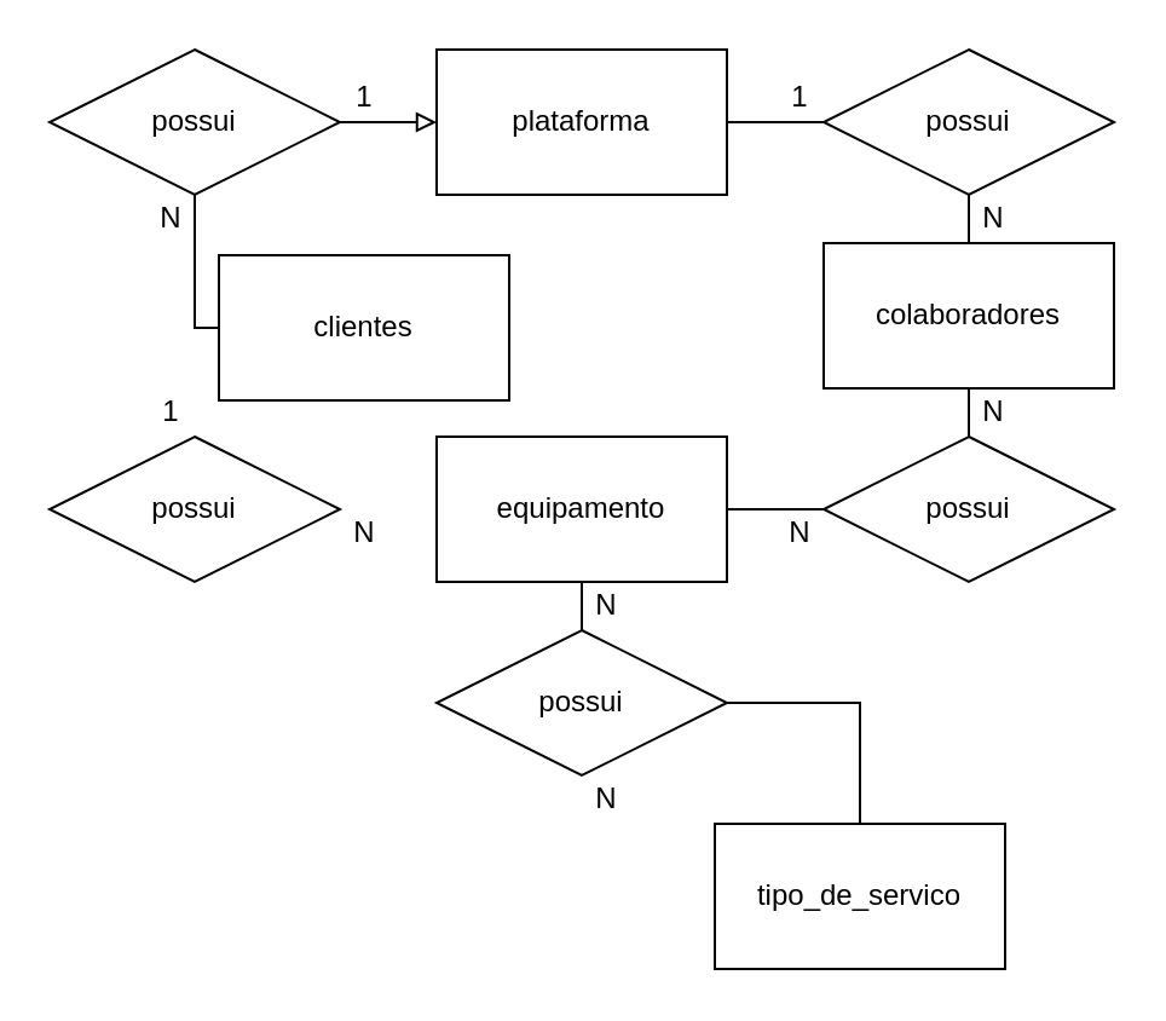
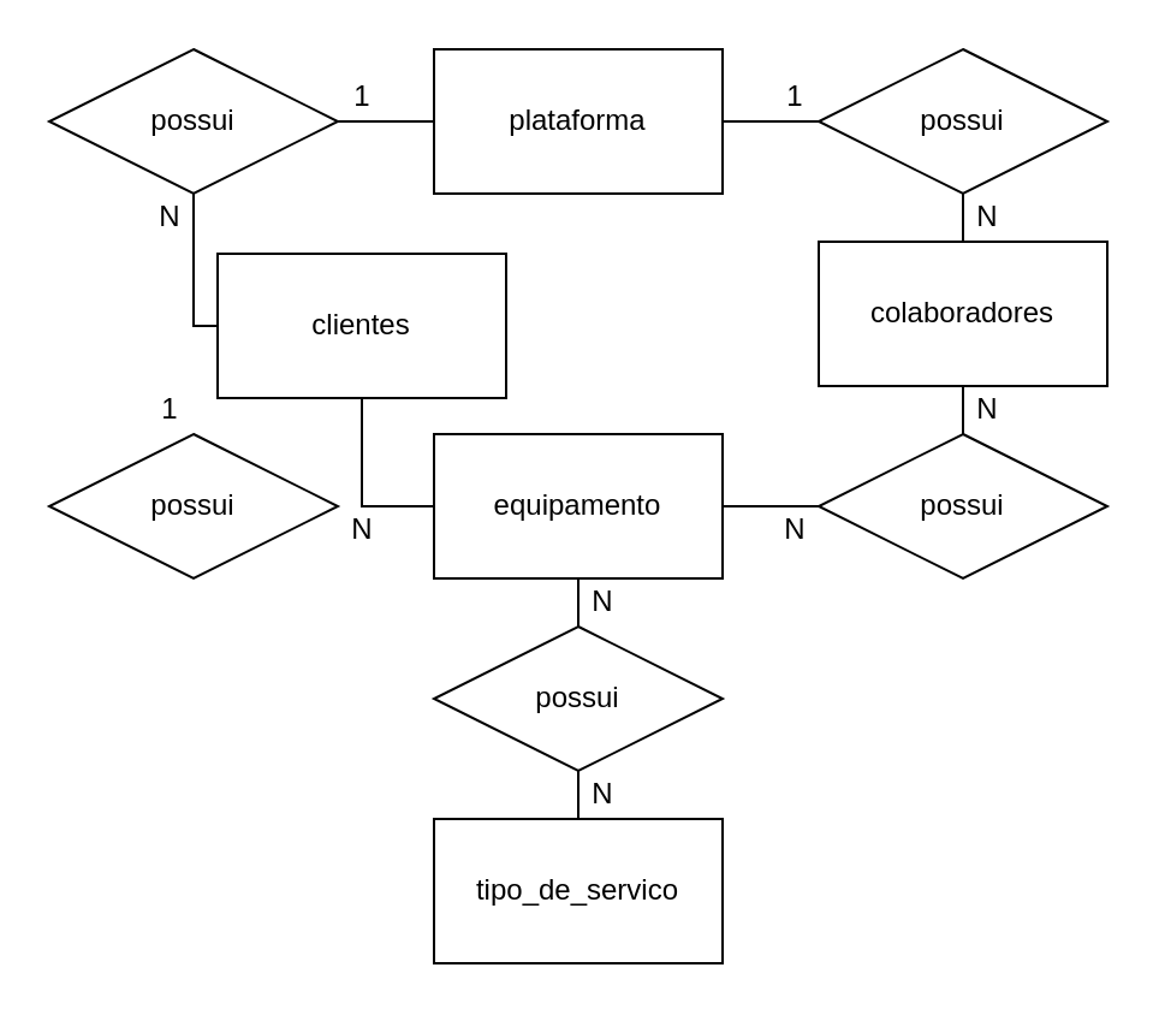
- <mxCell id="3" style="edgeStyle=orthogonalEdgeStyle;rounded=0;orthogonalLoop=1;jettySize=auto;html=1;entryX=0;entryY=0.5;entryDx=0;entryDy=0;endArrow=block;endFill=0;" edge="1" parent="1" source="5" target="2"><mxGeometry relative="1" as="geometry"><Array as="points"><mxPoint x="80" y="50" /></Array></mxGeometry></mxCell>
+ <mxCell id="3" style="edgeStyle=orthogonalEdgeStyle;rounded=0;orthogonalLoop=1;jettySize=auto;html=1;entryX=0;entryY=0.5;entryDx=0;entryDy=0;endArrow=none;endFill=0;" edge="1" parent="1" source="5" target="2"><mxGeometry relative="1" as="geometry"><Array as="points"><mxPoint x="80" y="50" /></Array></mxGeometry></mxCell>
+ <mxCell id="4" style="edgeStyle=orthogonalEdgeStyle;rounded=0;orthogonalLoop=1;jettySize=auto;html=1;exitX=0.5;exitY=1;exitDx=0;exitDy=0;entryX=0;entryY=0.5;entryDx=0;entryDy=0;endArrow=none;endFill=0;" edge="1" parent="1" source="5" target="12"><mxGeometry relative="1" as="geometry" /></mxCell>
- <mxCell id="15" value="tipo_de_servico" style="rounded=0;whiteSpace=wrap;html=1;" vertex="1" parent="1"><mxGeometry x="295" y="340" width="120" height="60" as="geometry" /></mxCell>
+ <mxCell id="15" value="tipo_de_servico" style="rounded=0;whiteSpace=wrap;html=1;" vertex="1" parent="1"><mxGeometry x="180" y="340" width="120" height="60" as="geometry" /></mxCell>
